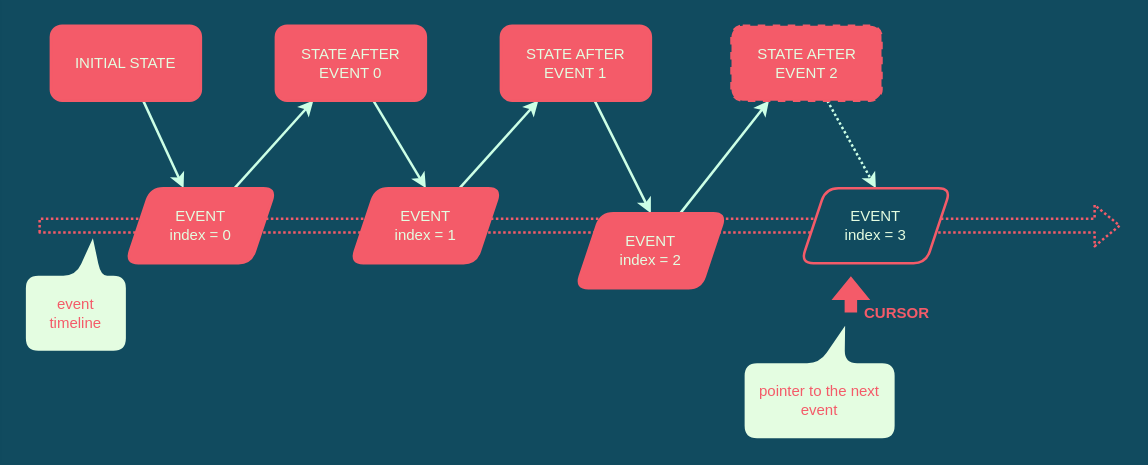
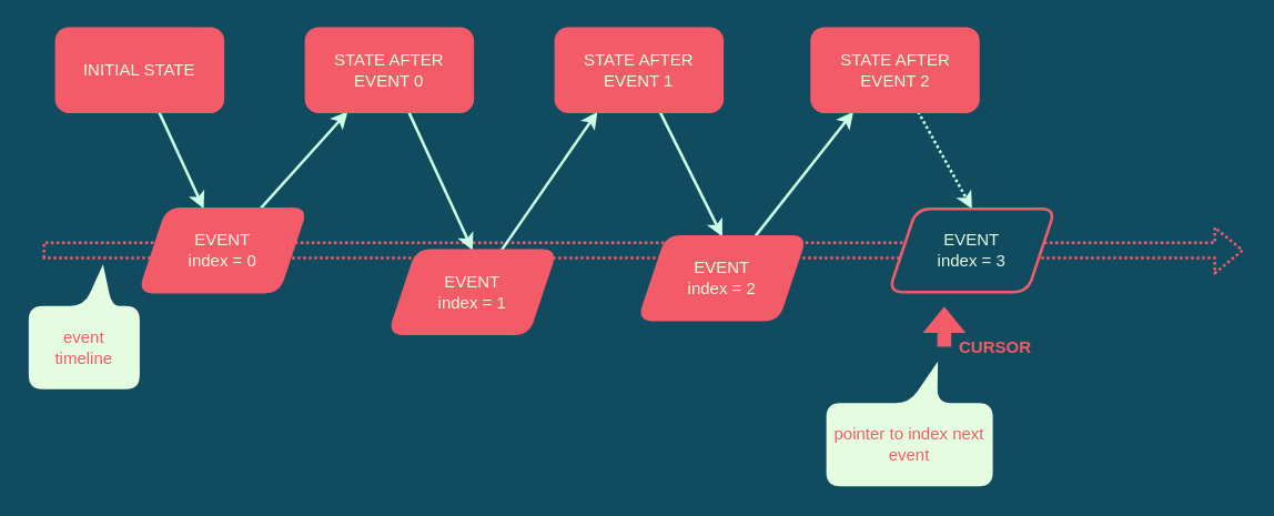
- <mxCell id="13" value="STATE AFTER&lt;br&gt;EVENT 2" style="rounded=1;whiteSpace=wrap;html=1;sketch=0;fontColor=#E4FDE1;strokeColor=#F45B69;fillColor=#F45B69;strokeWidth=2;dashed=1;" vertex="1" parent="1"><mxGeometry x="584.5" y="20" width="120" height="60" as="geometry" /></mxCell>
+ <mxCell id="13" value="STATE AFTER&lt;br&gt;EVENT 2" style="rounded=1;whiteSpace=wrap;html=1;sketch=0;fontColor=#E4FDE1;strokeColor=#F45B69;fillColor=#F45B69;strokeWidth=2;" vertex="1" parent="1"><mxGeometry x="584.5" y="20" width="120" height="60" as="geometry" /></mxCell>
- <mxCell id="19" value="EVENT&lt;br&gt;index = 1" style="shape=parallelogram;perimeter=parallelogramPerimeter;whiteSpace=wrap;html=1;fixedSize=1;rounded=1;sketch=0;fontColor=#E4FDE1;strokeColor=#F45B69;fillColor=#F45B69;strokeWidth=2;" vertex="1" parent="1"><mxGeometry x="280" y="150" width="120" height="60" as="geometry" /></mxCell>
+ <mxCell id="19" value="EVENT&lt;br&gt;index = 1" style="shape=parallelogram;perimeter=parallelogramPerimeter;whiteSpace=wrap;html=1;fixedSize=1;rounded=1;sketch=0;fontColor=#E4FDE1;strokeColor=#F45B69;fillColor=#F45B69;strokeWidth=2;" vertex="1" parent="1"><mxGeometry x="280" y="180" width="120" height="60" as="geometry" /></mxCell>
- <mxCell id="15" value="pointer to the next event" style="shape=callout;whiteSpace=wrap;html=1;perimeter=calloutPerimeter;rounded=1;sketch=0;fontColor=#F45B69;strokeColor=none;strokeWidth=2;fillColor=#E4FDE1;position2=0.67;base=20;flipV=1;labelBackgroundColor=none;spacing=6;" vertex="1" parent="1"><mxGeometry x="595" y="260" width="120" height="90" as="geometry" /></mxCell>
+ <mxCell id="15" value="pointer to index next event" style="shape=callout;whiteSpace=wrap;html=1;perimeter=calloutPerimeter;rounded=1;sketch=0;fontColor=#F45B69;strokeColor=none;strokeWidth=2;fillColor=#E4FDE1;position2=0.67;base=20;flipV=1;labelBackgroundColor=none;spacing=6;" vertex="1" parent="1"><mxGeometry x="595" y="260" width="120" height="90" as="geometry" /></mxCell>
